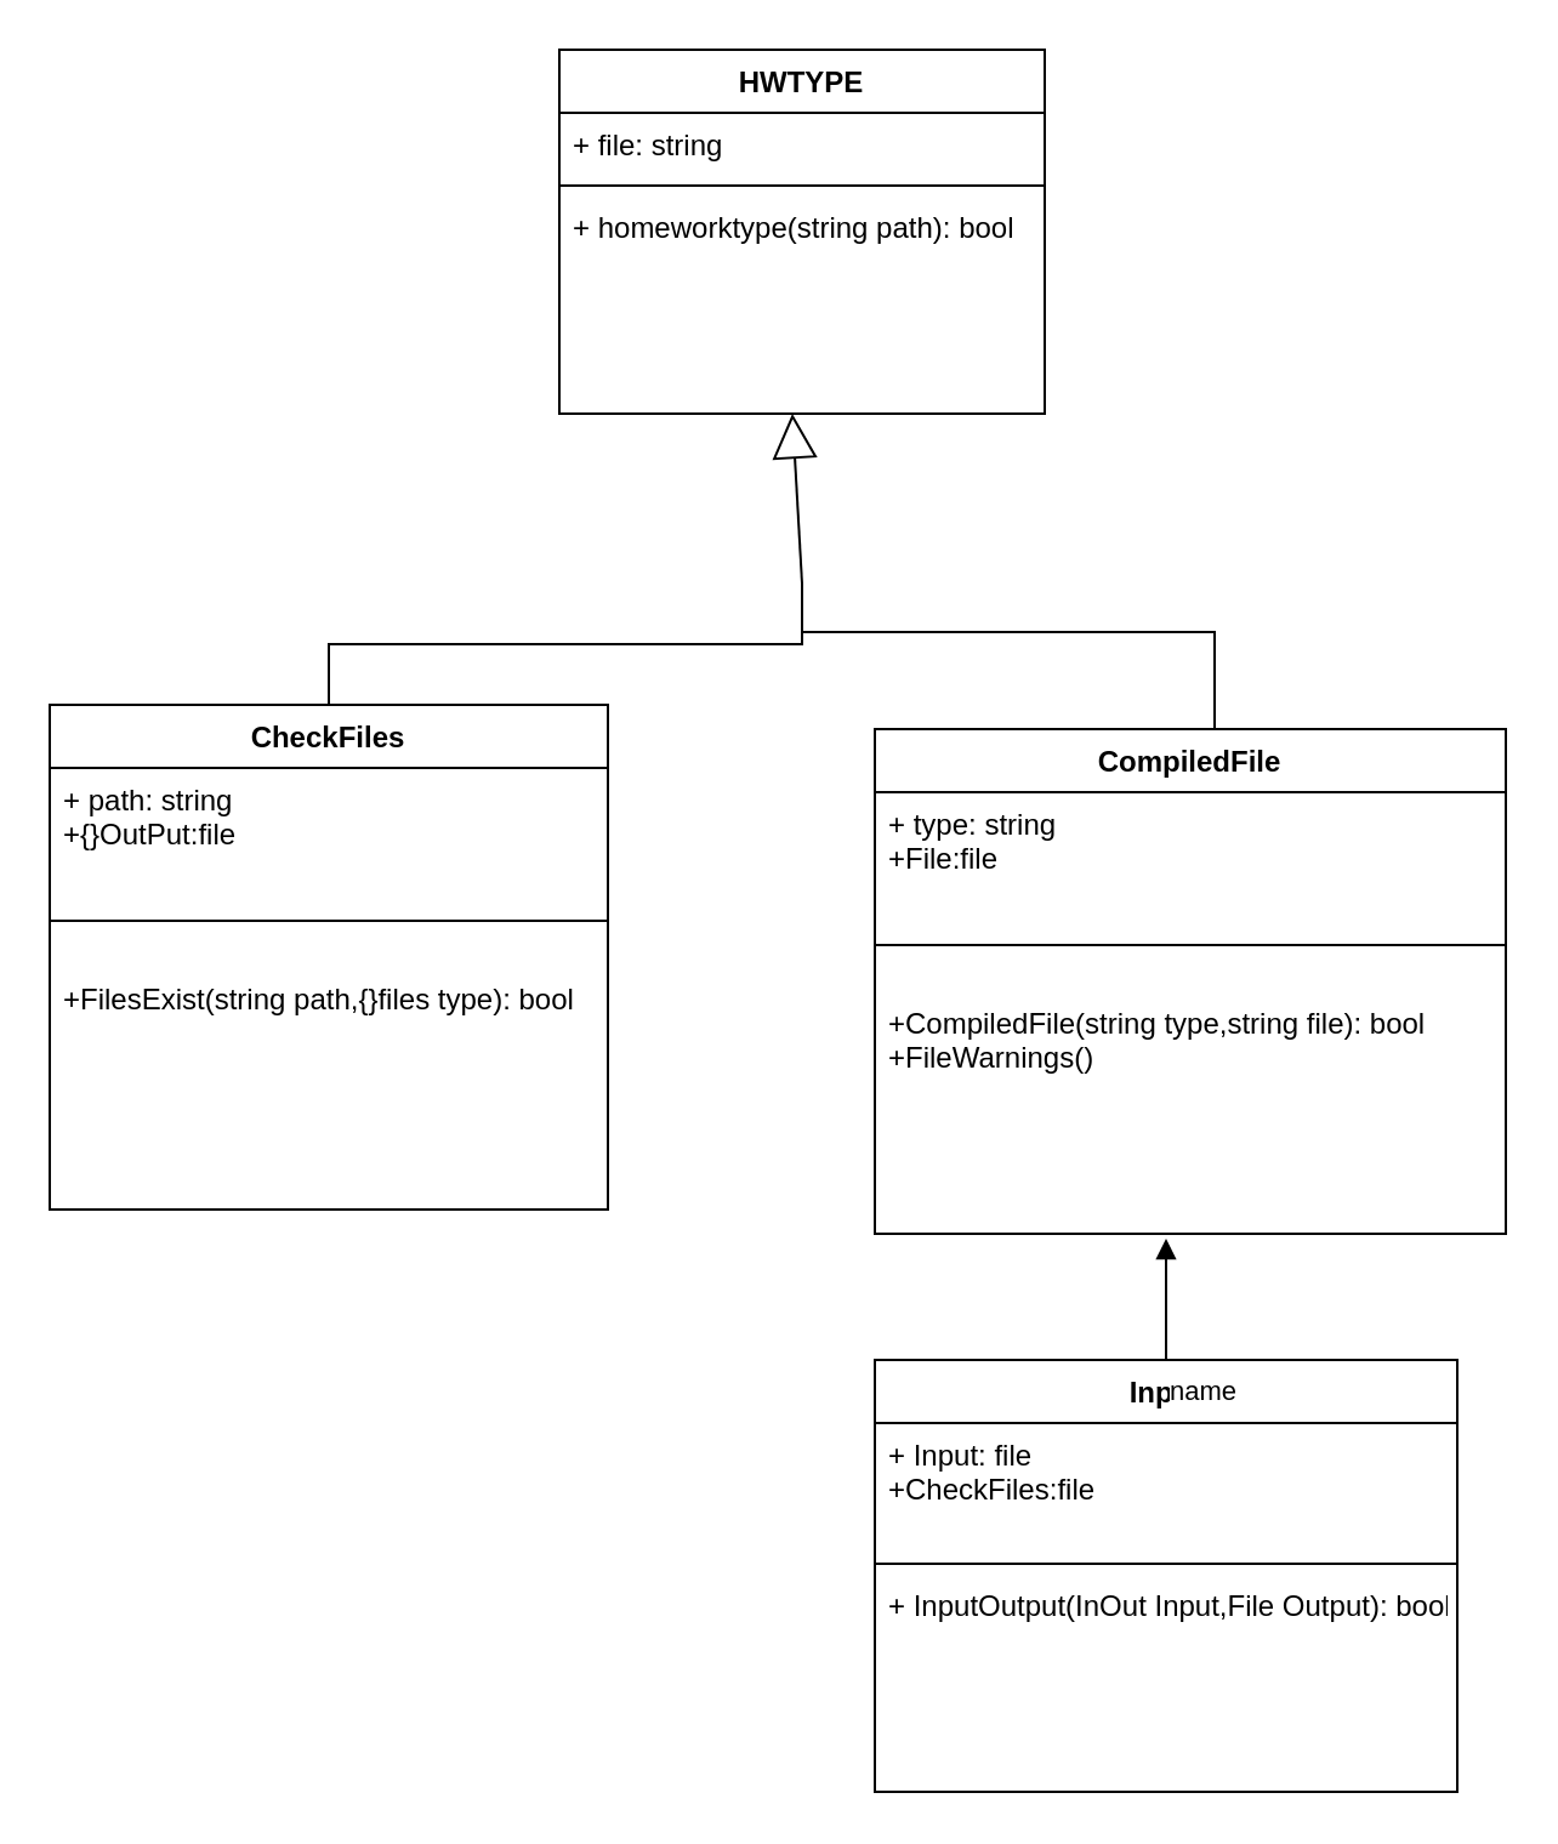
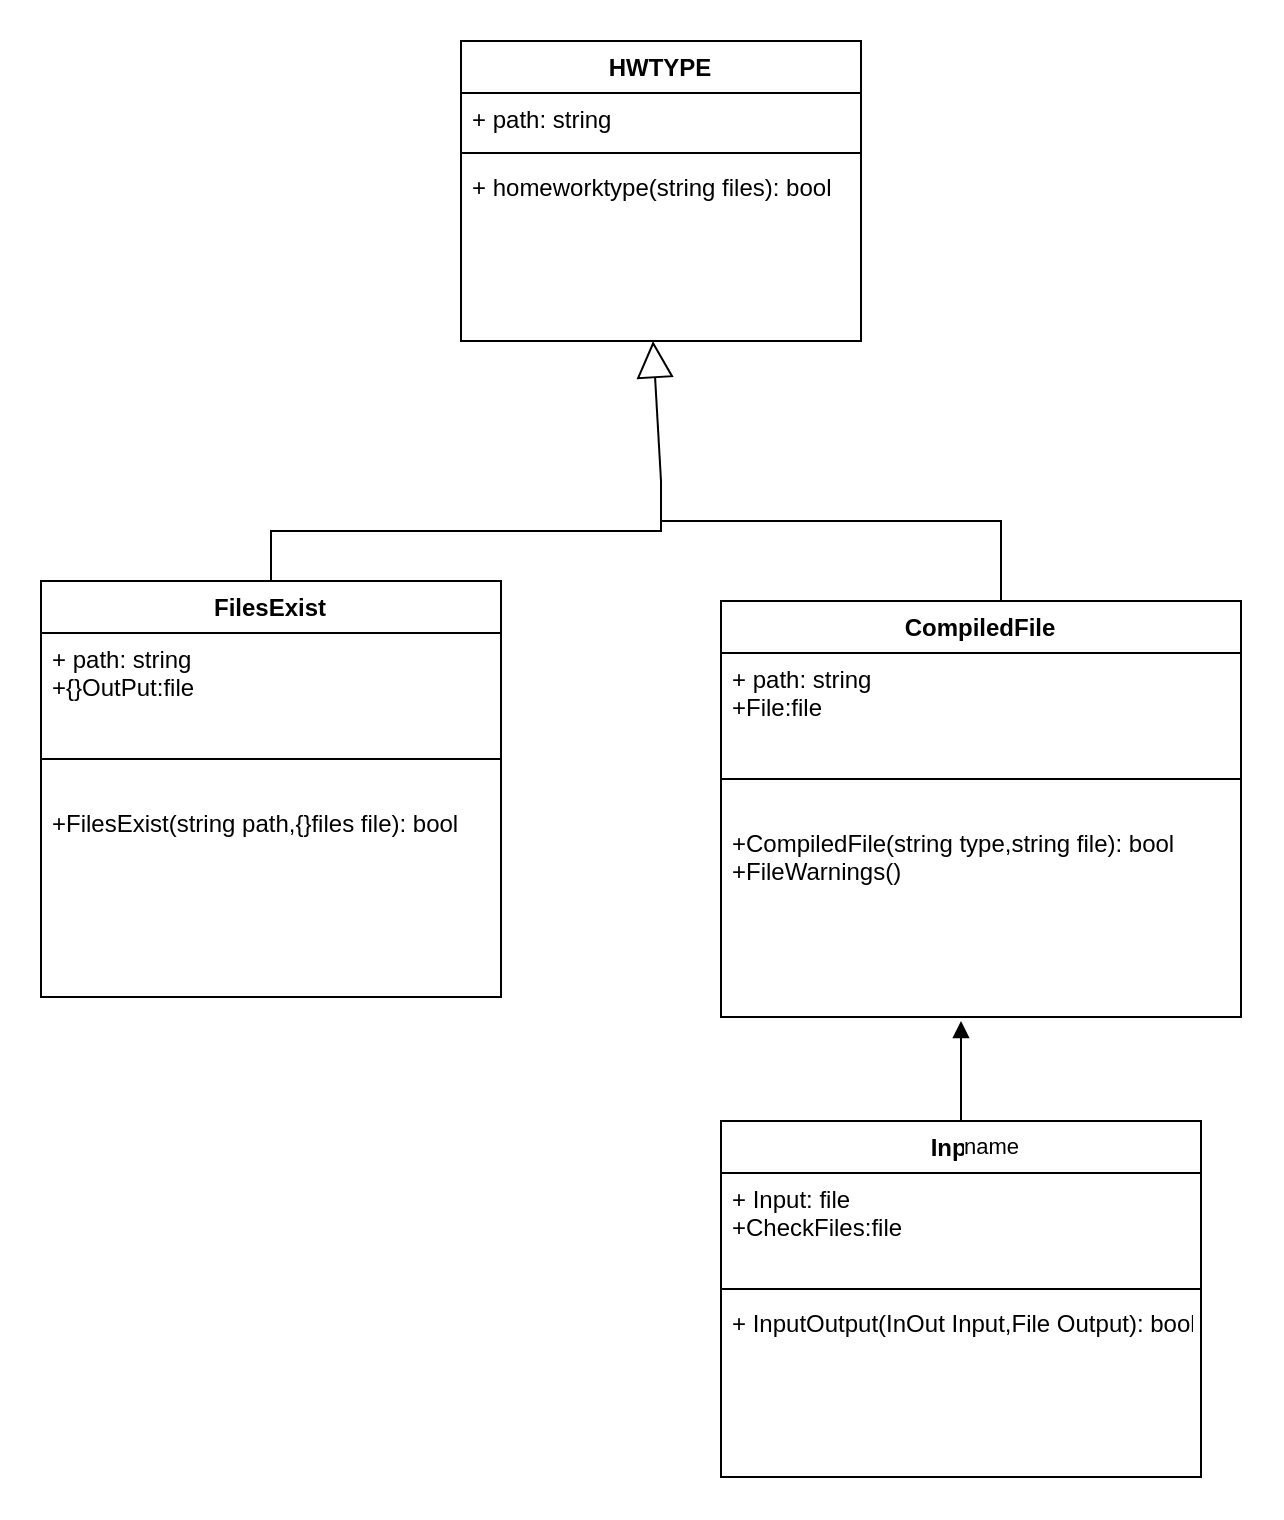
- <mxCell id="3" value="+ file: string&#10;" style="text;strokeColor=none;fillColor=none;align=left;verticalAlign=top;spacingLeft=4;spacingRight=4;overflow=hidden;rotatable=0;points=[[0,0.5],[1,0.5]];portConstraint=eastwest;" vertex="1" parent="2"><mxGeometry y="26" width="200" height="26" as="geometry" /></mxCell>
+ <mxCell id="3" value="+ path: string&#10;" style="text;strokeColor=none;fillColor=none;align=left;verticalAlign=top;spacingLeft=4;spacingRight=4;overflow=hidden;rotatable=0;points=[[0,0.5],[1,0.5]];portConstraint=eastwest;" vertex="1" parent="2"><mxGeometry y="26" width="200" height="26" as="geometry" /></mxCell>
- <mxCell id="5" value="+ homeworktype(string path): bool&#10;" style="text;strokeColor=none;fillColor=none;align=left;verticalAlign=top;spacingLeft=4;spacingRight=4;overflow=hidden;rotatable=0;points=[[0,0.5],[1,0.5]];portConstraint=eastwest;" vertex="1" parent="2"><mxGeometry y="60" width="200" height="90" as="geometry" /></mxCell>
+ <mxCell id="5" value="+ homeworktype(string files): bool&#10;" style="text;strokeColor=none;fillColor=none;align=left;verticalAlign=top;spacingLeft=4;spacingRight=4;overflow=hidden;rotatable=0;points=[[0,0.5],[1,0.5]];portConstraint=eastwest;" vertex="1" parent="2"><mxGeometry y="60" width="200" height="90" as="geometry" /></mxCell>
- <mxCell id="10" value="CheckFiles" style="swimlane;fontStyle=1;align=center;verticalAlign=top;childLayout=stackLayout;horizontal=1;startSize=26;horizontalStack=0;resizeParent=1;resizeParentMax=0;resizeLast=0;collapsible=1;marginBottom=0;" vertex="1" parent="1"><mxGeometry x="20" y="290" width="230" height="208" as="geometry"><mxRectangle x="340" y="320" width="120" height="30" as="alternateBounds" /></mxGeometry></mxCell>
+ <mxCell id="10" value="FilesExist" style="swimlane;fontStyle=1;align=center;verticalAlign=top;childLayout=stackLayout;horizontal=1;startSize=26;horizontalStack=0;resizeParent=1;resizeParentMax=0;resizeLast=0;collapsible=1;marginBottom=0;" vertex="1" parent="1"><mxGeometry x="20" y="290" width="230" height="208" as="geometry"><mxRectangle x="340" y="320" width="120" height="30" as="alternateBounds" /></mxGeometry></mxCell>
- <mxCell id="7" value="+ type: string&#10;+File:file" style="text;strokeColor=none;fillColor=none;align=left;verticalAlign=top;spacingLeft=4;spacingRight=4;overflow=hidden;rotatable=0;points=[[0,0.5],[1,0.5]];portConstraint=eastwest;" vertex="1" parent="6"><mxGeometry y="26" width="260" height="44" as="geometry" /></mxCell>
+ <mxCell id="7" value="+ path: string&#10;+File:file" style="text;strokeColor=none;fillColor=none;align=left;verticalAlign=top;spacingLeft=4;spacingRight=4;overflow=hidden;rotatable=0;points=[[0,0.5],[1,0.5]];portConstraint=eastwest;" vertex="1" parent="6"><mxGeometry y="26" width="260" height="44" as="geometry" /></mxCell>
- <mxCell id="13" value="+FilesExist(string path,{}files type): bool&#10;&#10;" style="text;strokeColor=none;fillColor=none;align=left;verticalAlign=top;spacingLeft=4;spacingRight=4;overflow=hidden;rotatable=0;points=[[0,0.5],[1,0.5]];portConstraint=eastwest;" vertex="1" parent="10"><mxGeometry y="108" width="230" height="100" as="geometry" /></mxCell>
+ <mxCell id="13" value="+FilesExist(string path,{}files file): bool&#10;&#10;" style="text;strokeColor=none;fillColor=none;align=left;verticalAlign=top;spacingLeft=4;spacingRight=4;overflow=hidden;rotatable=0;points=[[0,0.5],[1,0.5]];portConstraint=eastwest;" vertex="1" parent="10"><mxGeometry y="108" width="230" height="100" as="geometry" /></mxCell>
